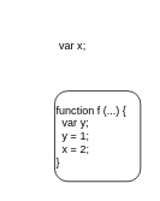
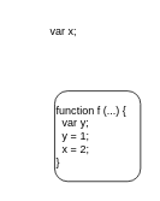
- <mxCell id="2" value="var x;" style="rounded=1;whiteSpace=wrap;html=1;strokeColor=none;" vertex="1" parent="1"><mxGeometry x="20" y="20" width="120" height="60" as="geometry" /></mxCell>
+ <mxCell id="2" value="var x;" style="rounded=1;whiteSpace=wrap;html=1;strokeColor=none;" vertex="1" parent="1"><mxGeometry x="10" y="5" width="120" height="60" as="geometry" /></mxCell>
